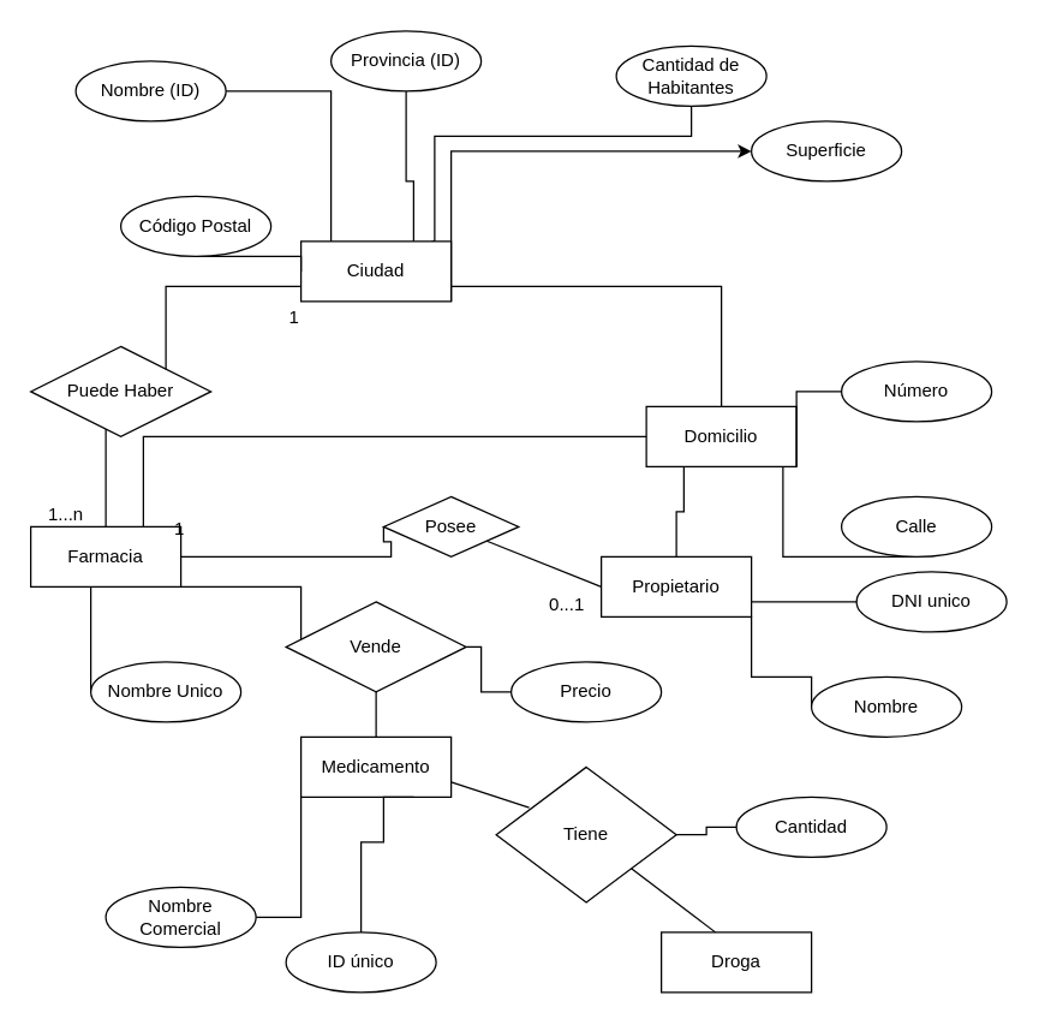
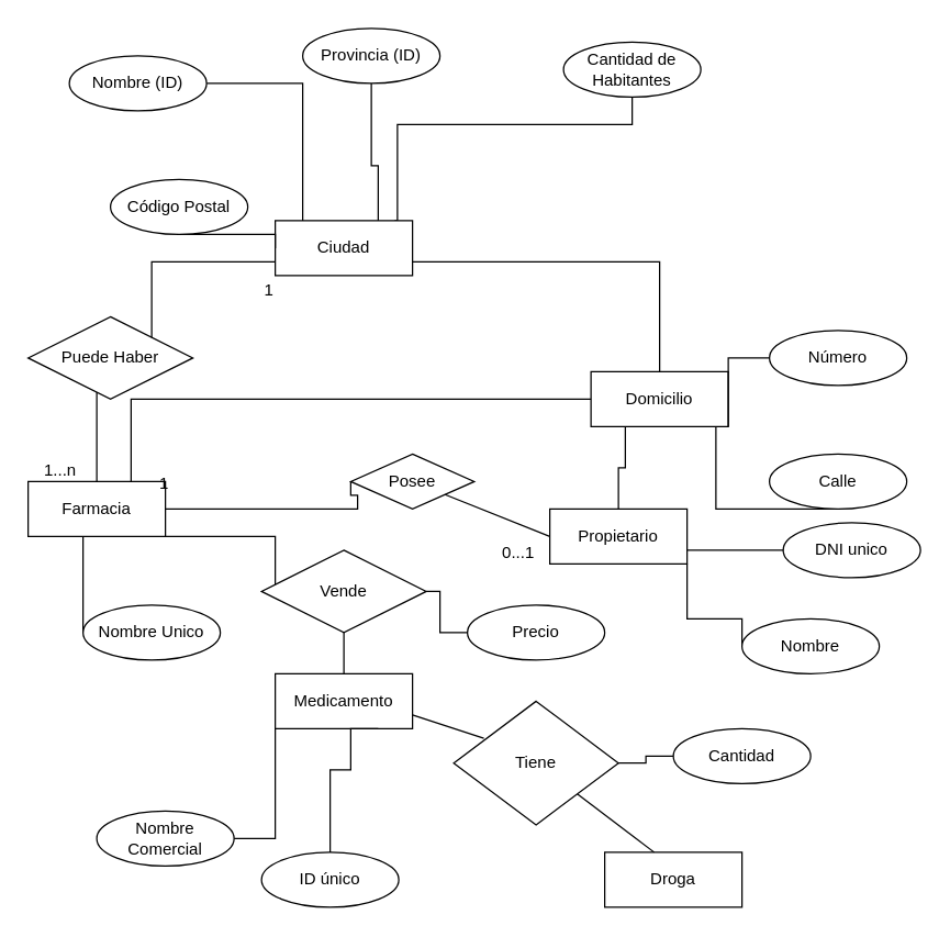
- <mxCell id="10" value="" style="edgeStyle=orthogonalEdgeStyle;rounded=0;orthogonalLoop=1;jettySize=auto;html=1;exitX=1;exitY=1;exitDx=0;exitDy=0;" edge="1" parent="1" source="12" target="19"><mxGeometry relative="1" as="geometry"><Array as="points"><mxPoint x="300" y="100" /></Array></mxGeometry></mxCell>
- <mxCell id="19" value="Superficie" style="ellipse;whiteSpace=wrap;html=1;align=center;" vertex="1" parent="1"><mxGeometry x="500" y="80" width="100" height="40" as="geometry" /></mxCell>
